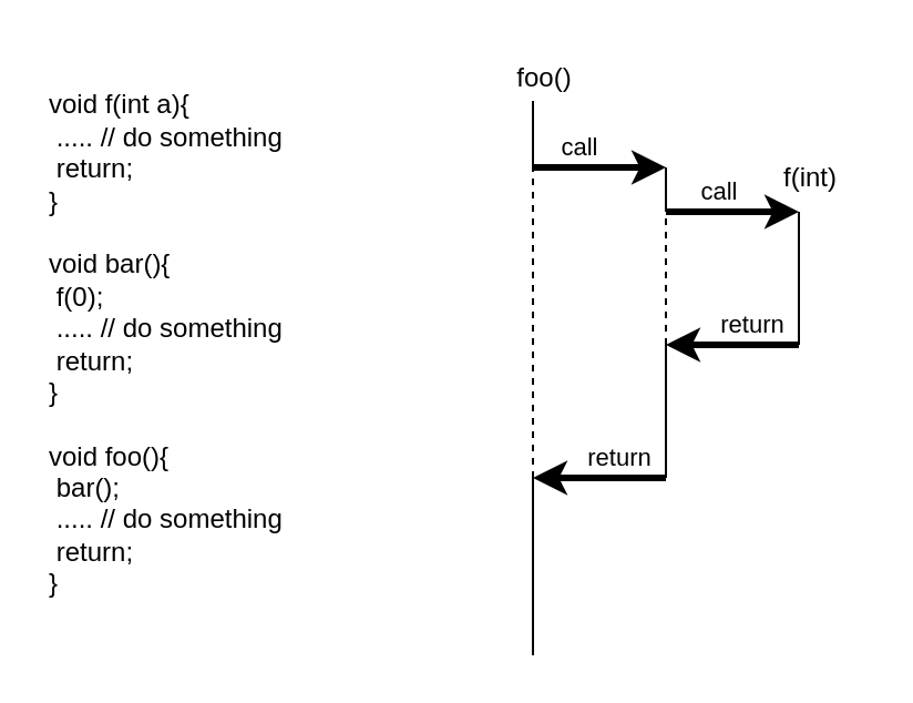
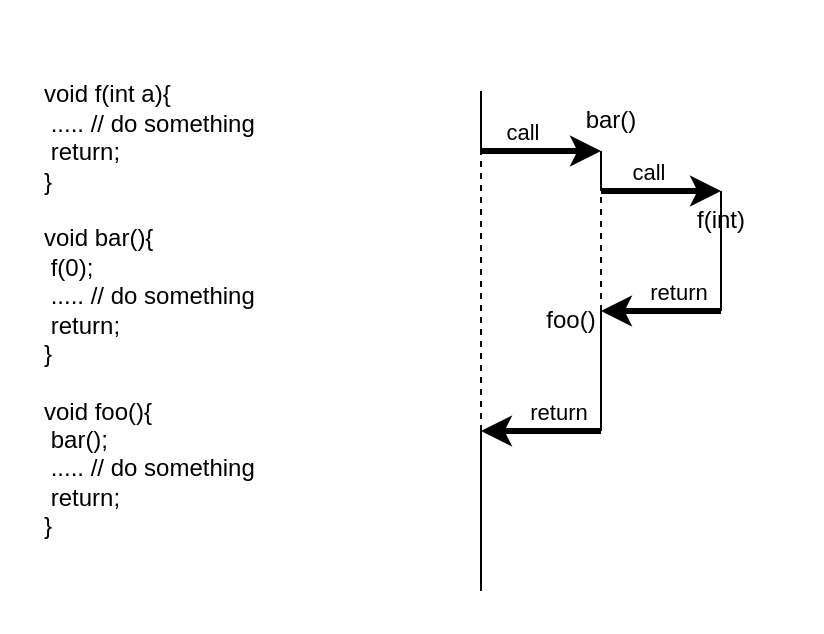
- <mxCell id="19" value="foo()" style="text;html=1;align=center;verticalAlign=middle;resizable=0;points=[];autosize=1;strokeColor=none;fillColor=none;" vertex="1" parent="3"><mxGeometry width="50" height="30" as="geometry" /></mxCell>
+ <mxCell id="19" value="foo()" style="text;html=1;align=center;verticalAlign=middle;resizable=0;points=[];autosize=1;strokeColor=none;fillColor=none;" vertex="1" parent="3"><mxGeometry x="40" y="125" width="50" height="30" as="geometry" /></mxCell>
+ <mxCell id="20" value="bar()" style="text;html=1;align=center;verticalAlign=middle;resizable=0;points=[];autosize=1;strokeColor=none;fillColor=none;" vertex="1" parent="3"><mxGeometry x="60" y="25" width="50" height="30" as="geometry" /></mxCell>
- <mxCell id="21" value="f(int)" style="text;html=1;align=center;verticalAlign=middle;resizable=0;points=[];autosize=1;strokeColor=none;fillColor=none;" vertex="1" parent="3"><mxGeometry x="120" y="45" width="50" height="30" as="geometry" /></mxCell>
+ <mxCell id="21" value="f(int)" style="text;html=1;align=center;verticalAlign=middle;resizable=0;points=[];autosize=1;strokeColor=none;fillColor=none;" vertex="1" parent="3"><mxGeometry x="115" y="75" width="50" height="30" as="geometry" /></mxCell>
